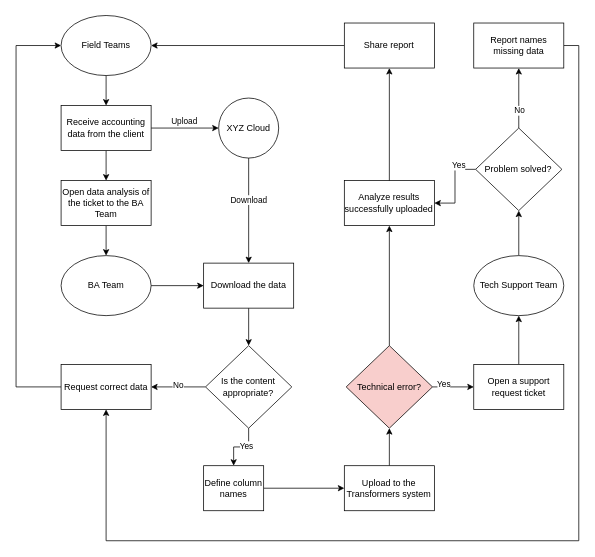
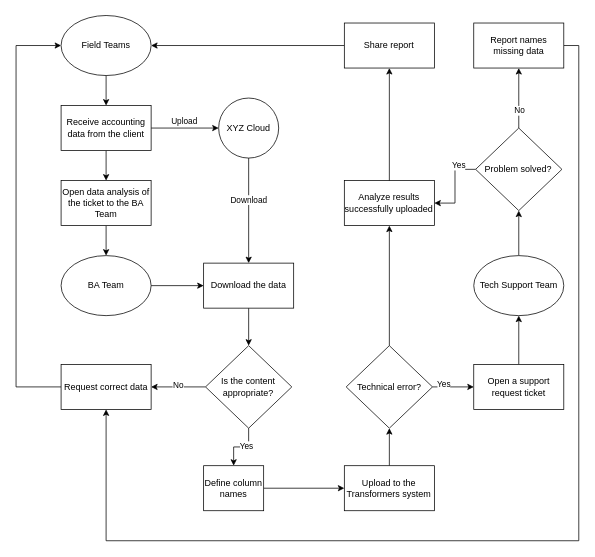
- <mxCell id="29" value="Technical error?" style="rhombus;whiteSpace=wrap;html=1;fillColor=#f8cecc;" vertex="1" parent="1"><mxGeometry x="460.91" y="460" width="115" height="110" as="geometry" /></mxCell>
+ <mxCell id="29" value="Technical error?" style="rhombus;whiteSpace=wrap;html=1;" vertex="1" parent="1"><mxGeometry x="460.91" y="460" width="115" height="110" as="geometry" /></mxCell>
